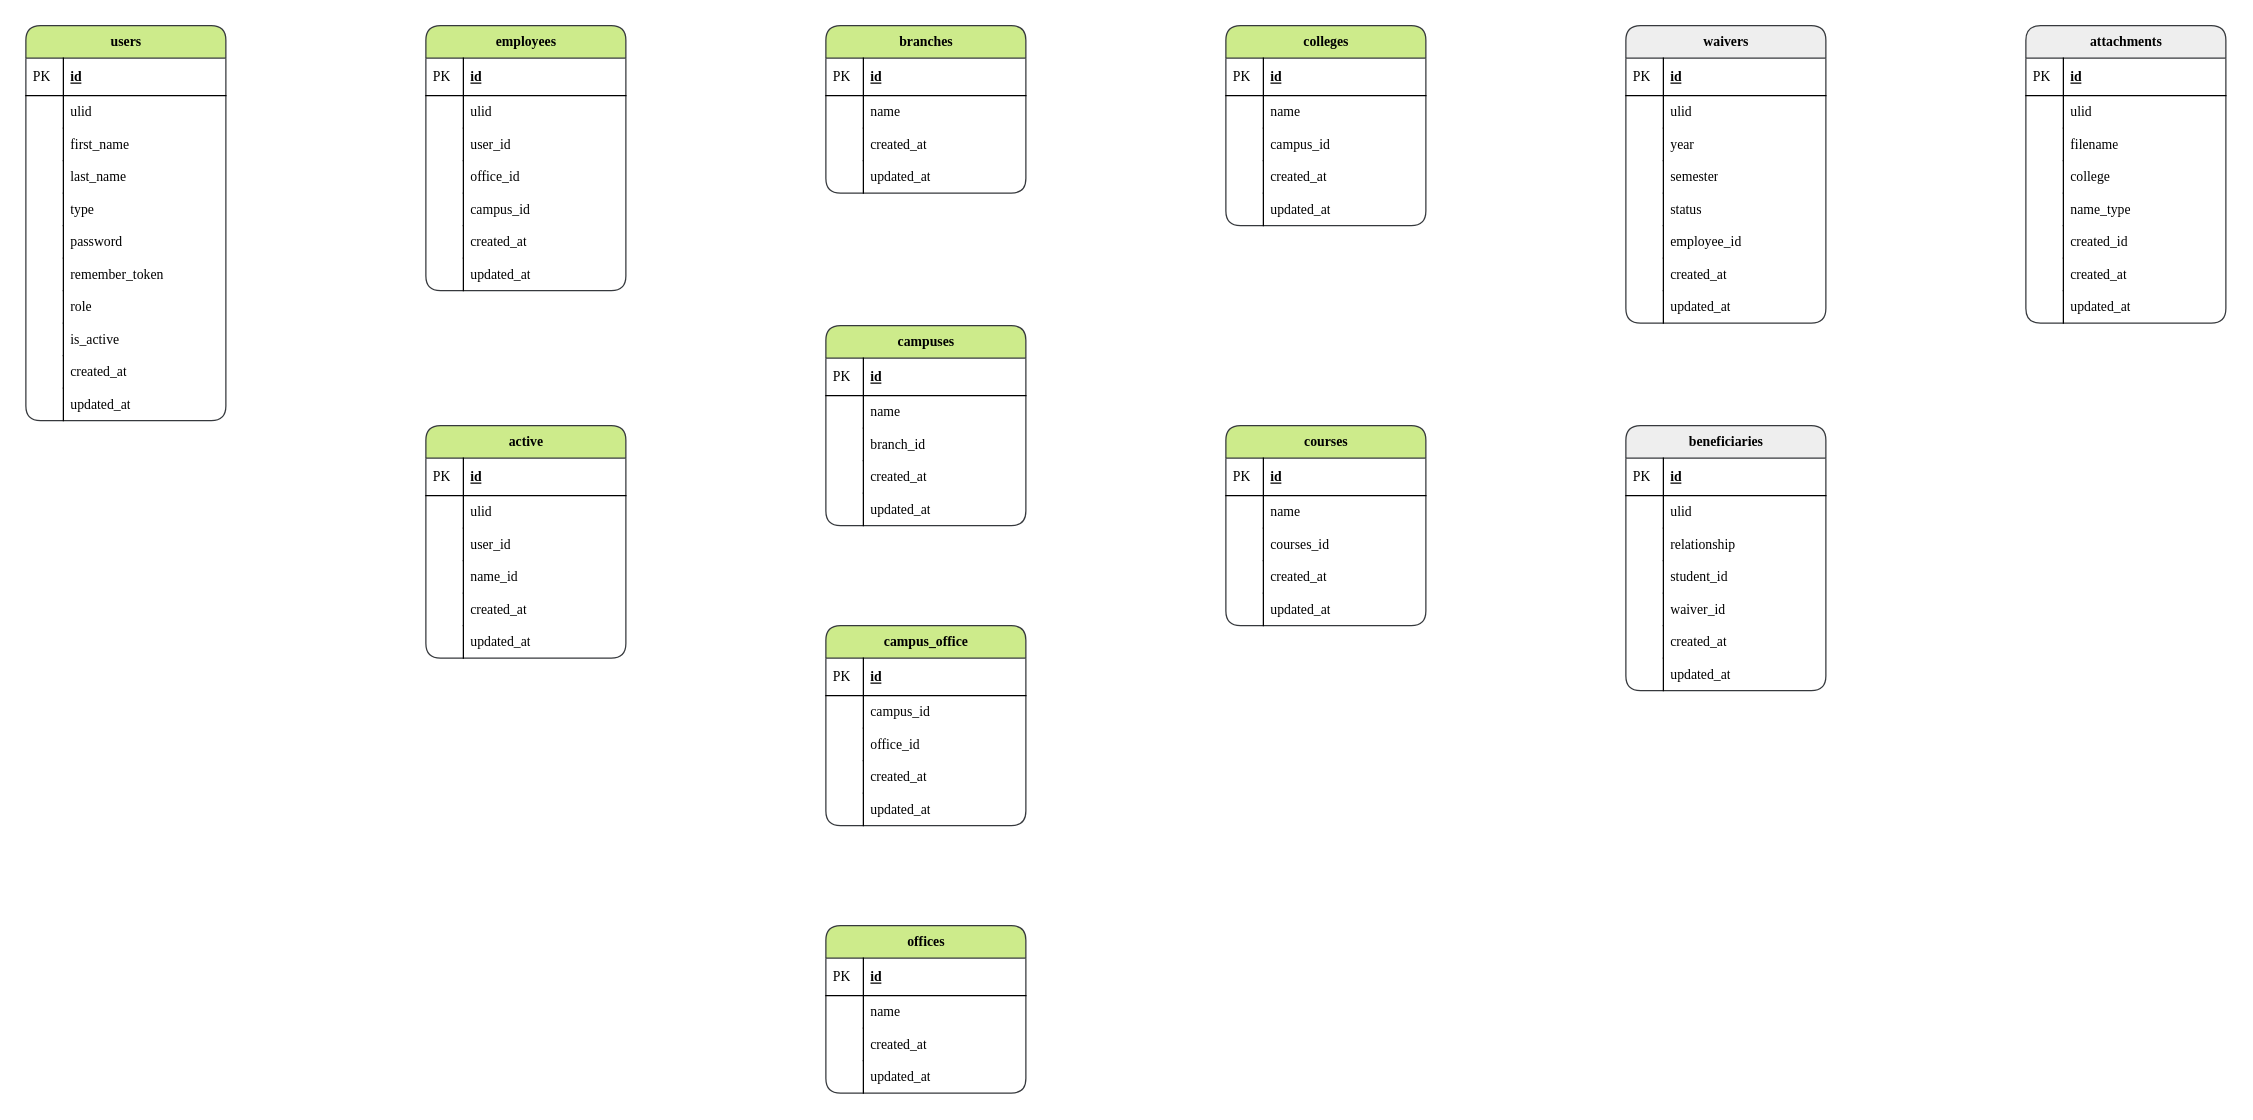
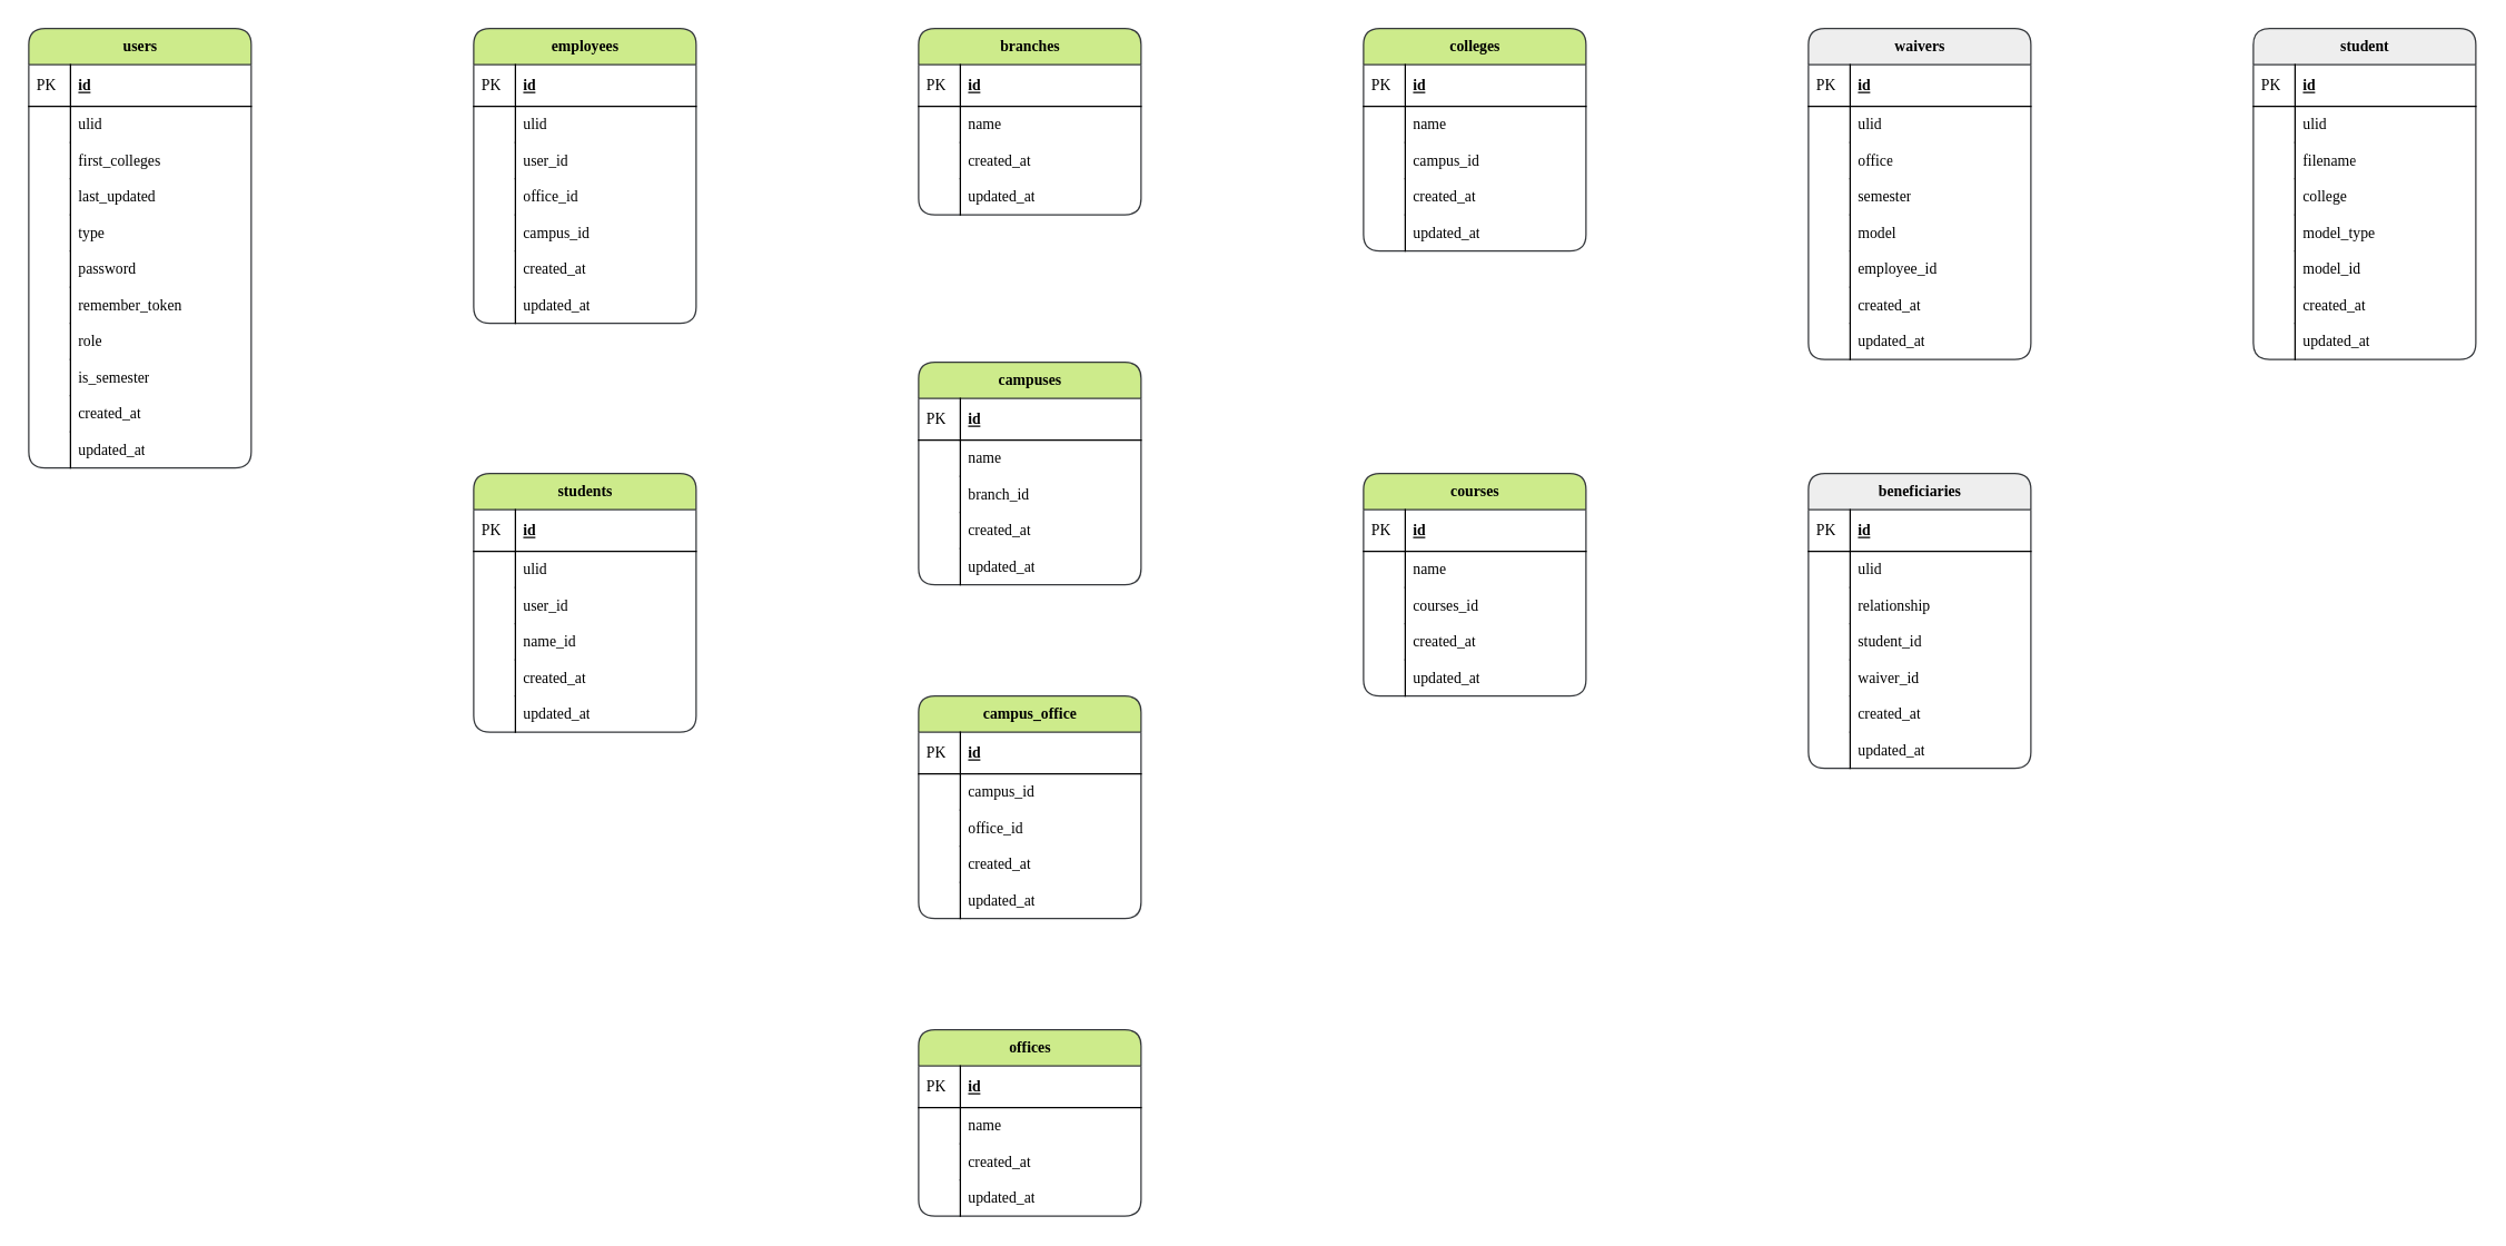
- <mxCell id="147" value="attachments" style="swimlane;html=1;fontStyle=1;childLayout=stackLayout;horizontal=1;startSize=26;fillColor=#eeeeee;horizontalStack=0;resizeParent=1;resizeLast=0;collapsible=1;marginBottom=0;swimlaneFillColor=#ffffff;align=center;rounded=1;shadow=0;comic=0;labelBackgroundColor=none;strokeWidth=1;fontFamily=Tahoma;fontSize=11;strokeColor=#36393d;" parent="1" vertex="1"><mxGeometry x="1620" y="20" width="160" height="238" as="geometry" /></mxCell>
+ <mxCell id="147" value="student" style="swimlane;html=1;fontStyle=1;childLayout=stackLayout;horizontal=1;startSize=26;fillColor=#eeeeee;horizontalStack=0;resizeParent=1;resizeLast=0;collapsible=1;marginBottom=0;swimlaneFillColor=#ffffff;align=center;rounded=1;shadow=0;comic=0;labelBackgroundColor=none;strokeWidth=1;fontFamily=Tahoma;fontSize=11;strokeColor=#36393d;" parent="1" vertex="1"><mxGeometry x="1620" y="20" width="160" height="238" as="geometry" /></mxCell>
- <mxCell id="7" value="first_name" style="shape=partialRectangle;top=0;left=0;right=0;bottom=0;html=1;align=left;verticalAlign=top;fillColor=none;spacingLeft=34;spacingRight=4;whiteSpace=wrap;overflow=hidden;rotatable=0;points=[[0,0.5],[1,0.5]];portConstraint=eastwest;dropTarget=0;fontFamily=Tahoma;fontSize=11;" parent="2" vertex="1"><mxGeometry y="82" width="160" height="26" as="geometry" /></mxCell>
+ <mxCell id="7" value="first_colleges" style="shape=partialRectangle;top=0;left=0;right=0;bottom=0;html=1;align=left;verticalAlign=top;fillColor=none;spacingLeft=34;spacingRight=4;whiteSpace=wrap;overflow=hidden;rotatable=0;points=[[0,0.5],[1,0.5]];portConstraint=eastwest;dropTarget=0;fontFamily=Tahoma;fontSize=11;" parent="2" vertex="1"><mxGeometry y="82" width="160" height="26" as="geometry" /></mxCell>
- <mxCell id="120" value="year" style="shape=partialRectangle;top=0;left=0;right=0;bottom=0;html=1;align=left;verticalAlign=top;fillColor=none;spacingLeft=34;spacingRight=4;whiteSpace=wrap;overflow=hidden;rotatable=0;points=[[0,0.5],[1,0.5]];portConstraint=eastwest;dropTarget=0;fontFamily=Tahoma;fontSize=11;" parent="115" vertex="1"><mxGeometry y="82" width="160" height="26" as="geometry" /></mxCell>
+ <mxCell id="120" value="office" style="shape=partialRectangle;top=0;left=0;right=0;bottom=0;html=1;align=left;verticalAlign=top;fillColor=none;spacingLeft=34;spacingRight=4;whiteSpace=wrap;overflow=hidden;rotatable=0;points=[[0,0.5],[1,0.5]];portConstraint=eastwest;dropTarget=0;fontFamily=Tahoma;fontSize=11;" parent="115" vertex="1"><mxGeometry y="82" width="160" height="26" as="geometry" /></mxCell>
- <mxCell id="9" value="last_name" style="shape=partialRectangle;top=0;left=0;right=0;bottom=0;html=1;align=left;verticalAlign=top;fillColor=none;spacingLeft=34;spacingRight=4;whiteSpace=wrap;overflow=hidden;rotatable=0;points=[[0,0.5],[1,0.5]];portConstraint=eastwest;dropTarget=0;fontFamily=Tahoma;fontSize=11;" parent="2" vertex="1"><mxGeometry y="108" width="160" height="26" as="geometry" /></mxCell>
+ <mxCell id="9" value="last_updated" style="shape=partialRectangle;top=0;left=0;right=0;bottom=0;html=1;align=left;verticalAlign=top;fillColor=none;spacingLeft=34;spacingRight=4;whiteSpace=wrap;overflow=hidden;rotatable=0;points=[[0,0.5],[1,0.5]];portConstraint=eastwest;dropTarget=0;fontFamily=Tahoma;fontSize=11;" parent="2" vertex="1"><mxGeometry y="108" width="160" height="26" as="geometry" /></mxCell>
- <mxCell id="124" value="status" style="shape=partialRectangle;top=0;left=0;right=0;bottom=0;html=1;align=left;verticalAlign=top;fillColor=none;spacingLeft=34;spacingRight=4;whiteSpace=wrap;overflow=hidden;rotatable=0;points=[[0,0.5],[1,0.5]];portConstraint=eastwest;dropTarget=0;fontFamily=Tahoma;fontSize=11;" parent="115" vertex="1"><mxGeometry y="134" width="160" height="26" as="geometry" /></mxCell>
+ <mxCell id="124" value="model" style="shape=partialRectangle;top=0;left=0;right=0;bottom=0;html=1;align=left;verticalAlign=top;fillColor=none;spacingLeft=34;spacingRight=4;whiteSpace=wrap;overflow=hidden;rotatable=0;points=[[0,0.5],[1,0.5]];portConstraint=eastwest;dropTarget=0;fontFamily=Tahoma;fontSize=11;" parent="115" vertex="1"><mxGeometry y="134" width="160" height="26" as="geometry" /></mxCell>
- <mxCell id="156" value="name_type" style="shape=partialRectangle;top=0;left=0;right=0;bottom=0;html=1;align=left;verticalAlign=top;fillColor=none;spacingLeft=34;spacingRight=4;whiteSpace=wrap;overflow=hidden;rotatable=0;points=[[0,0.5],[1,0.5]];portConstraint=eastwest;dropTarget=0;fontFamily=Tahoma;fontSize=11;" parent="147" vertex="1"><mxGeometry y="134" width="160" height="26" as="geometry" /></mxCell>
+ <mxCell id="156" value="model_type" style="shape=partialRectangle;top=0;left=0;right=0;bottom=0;html=1;align=left;verticalAlign=top;fillColor=none;spacingLeft=34;spacingRight=4;whiteSpace=wrap;overflow=hidden;rotatable=0;points=[[0,0.5],[1,0.5]];portConstraint=eastwest;dropTarget=0;fontFamily=Tahoma;fontSize=11;" parent="147" vertex="1"><mxGeometry y="134" width="160" height="26" as="geometry" /></mxCell>
- <mxCell id="158" value="created_id" style="shape=partialRectangle;top=0;left=0;right=0;bottom=0;html=1;align=left;verticalAlign=top;fillColor=none;spacingLeft=34;spacingRight=4;whiteSpace=wrap;overflow=hidden;rotatable=0;points=[[0,0.5],[1,0.5]];portConstraint=eastwest;dropTarget=0;fontFamily=Tahoma;fontSize=11;" parent="147" vertex="1"><mxGeometry y="160" width="160" height="26" as="geometry" /></mxCell>
+ <mxCell id="158" value="model_id" style="shape=partialRectangle;top=0;left=0;right=0;bottom=0;html=1;align=left;verticalAlign=top;fillColor=none;spacingLeft=34;spacingRight=4;whiteSpace=wrap;overflow=hidden;rotatable=0;points=[[0,0.5],[1,0.5]];portConstraint=eastwest;dropTarget=0;fontFamily=Tahoma;fontSize=11;" parent="147" vertex="1"><mxGeometry y="160" width="160" height="26" as="geometry" /></mxCell>
- <mxCell id="19" value="is_active" style="shape=partialRectangle;top=0;left=0;right=0;bottom=0;html=1;align=left;verticalAlign=top;fillColor=none;spacingLeft=34;spacingRight=4;whiteSpace=wrap;overflow=hidden;rotatable=0;points=[[0,0.5],[1,0.5]];portConstraint=eastwest;dropTarget=0;fontFamily=Tahoma;fontSize=11;fontStyle=0" vertex="1" parent="2"><mxGeometry y="238" width="160" height="26" as="geometry" /></mxCell>
+ <mxCell id="19" value="is_semester" style="shape=partialRectangle;top=0;left=0;right=0;bottom=0;html=1;align=left;verticalAlign=top;fillColor=none;spacingLeft=34;spacingRight=4;whiteSpace=wrap;overflow=hidden;rotatable=0;points=[[0,0.5],[1,0.5]];portConstraint=eastwest;dropTarget=0;fontFamily=Tahoma;fontSize=11;fontStyle=0" vertex="1" parent="2"><mxGeometry y="238" width="160" height="26" as="geometry" /></mxCell>
- <mxCell id="40" value="active" style="swimlane;html=1;fontStyle=1;childLayout=stackLayout;horizontal=1;startSize=26;fillColor=#cdeb8b;horizontalStack=0;resizeParent=1;resizeLast=0;collapsible=1;marginBottom=0;swimlaneFillColor=#ffffff;align=center;rounded=1;shadow=0;comic=0;labelBackgroundColor=none;strokeWidth=1;fontFamily=Tahoma;fontSize=11;strokeColor=#36393d;" parent="1" vertex="1"><mxGeometry x="340" y="340" width="160" height="186" as="geometry" /></mxCell>
+ <mxCell id="40" value="students" style="swimlane;html=1;fontStyle=1;childLayout=stackLayout;horizontal=1;startSize=26;fillColor=#cdeb8b;horizontalStack=0;resizeParent=1;resizeLast=0;collapsible=1;marginBottom=0;swimlaneFillColor=#ffffff;align=center;rounded=1;shadow=0;comic=0;labelBackgroundColor=none;strokeWidth=1;fontFamily=Tahoma;fontSize=11;strokeColor=#36393d;" parent="1" vertex="1"><mxGeometry x="340" y="340" width="160" height="186" as="geometry" /></mxCell>
